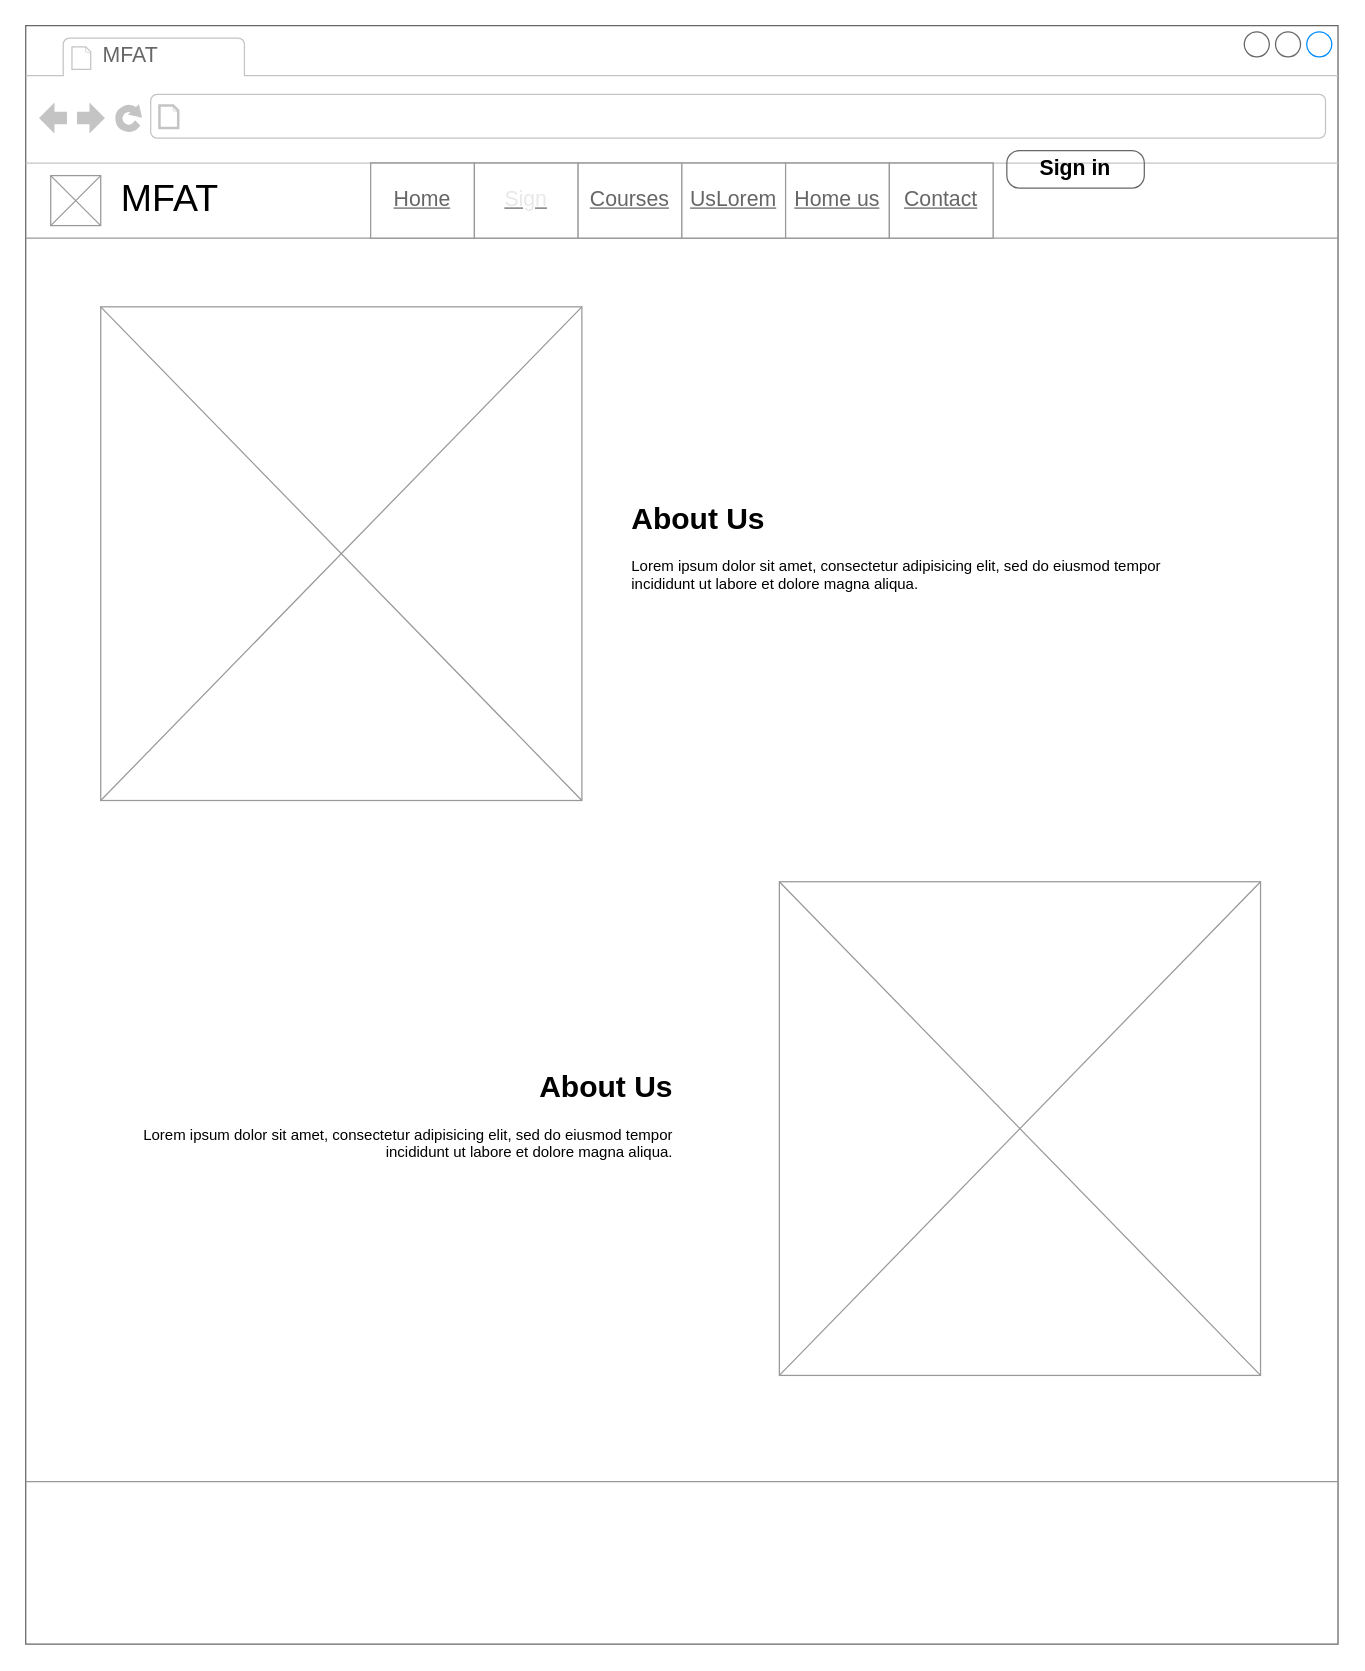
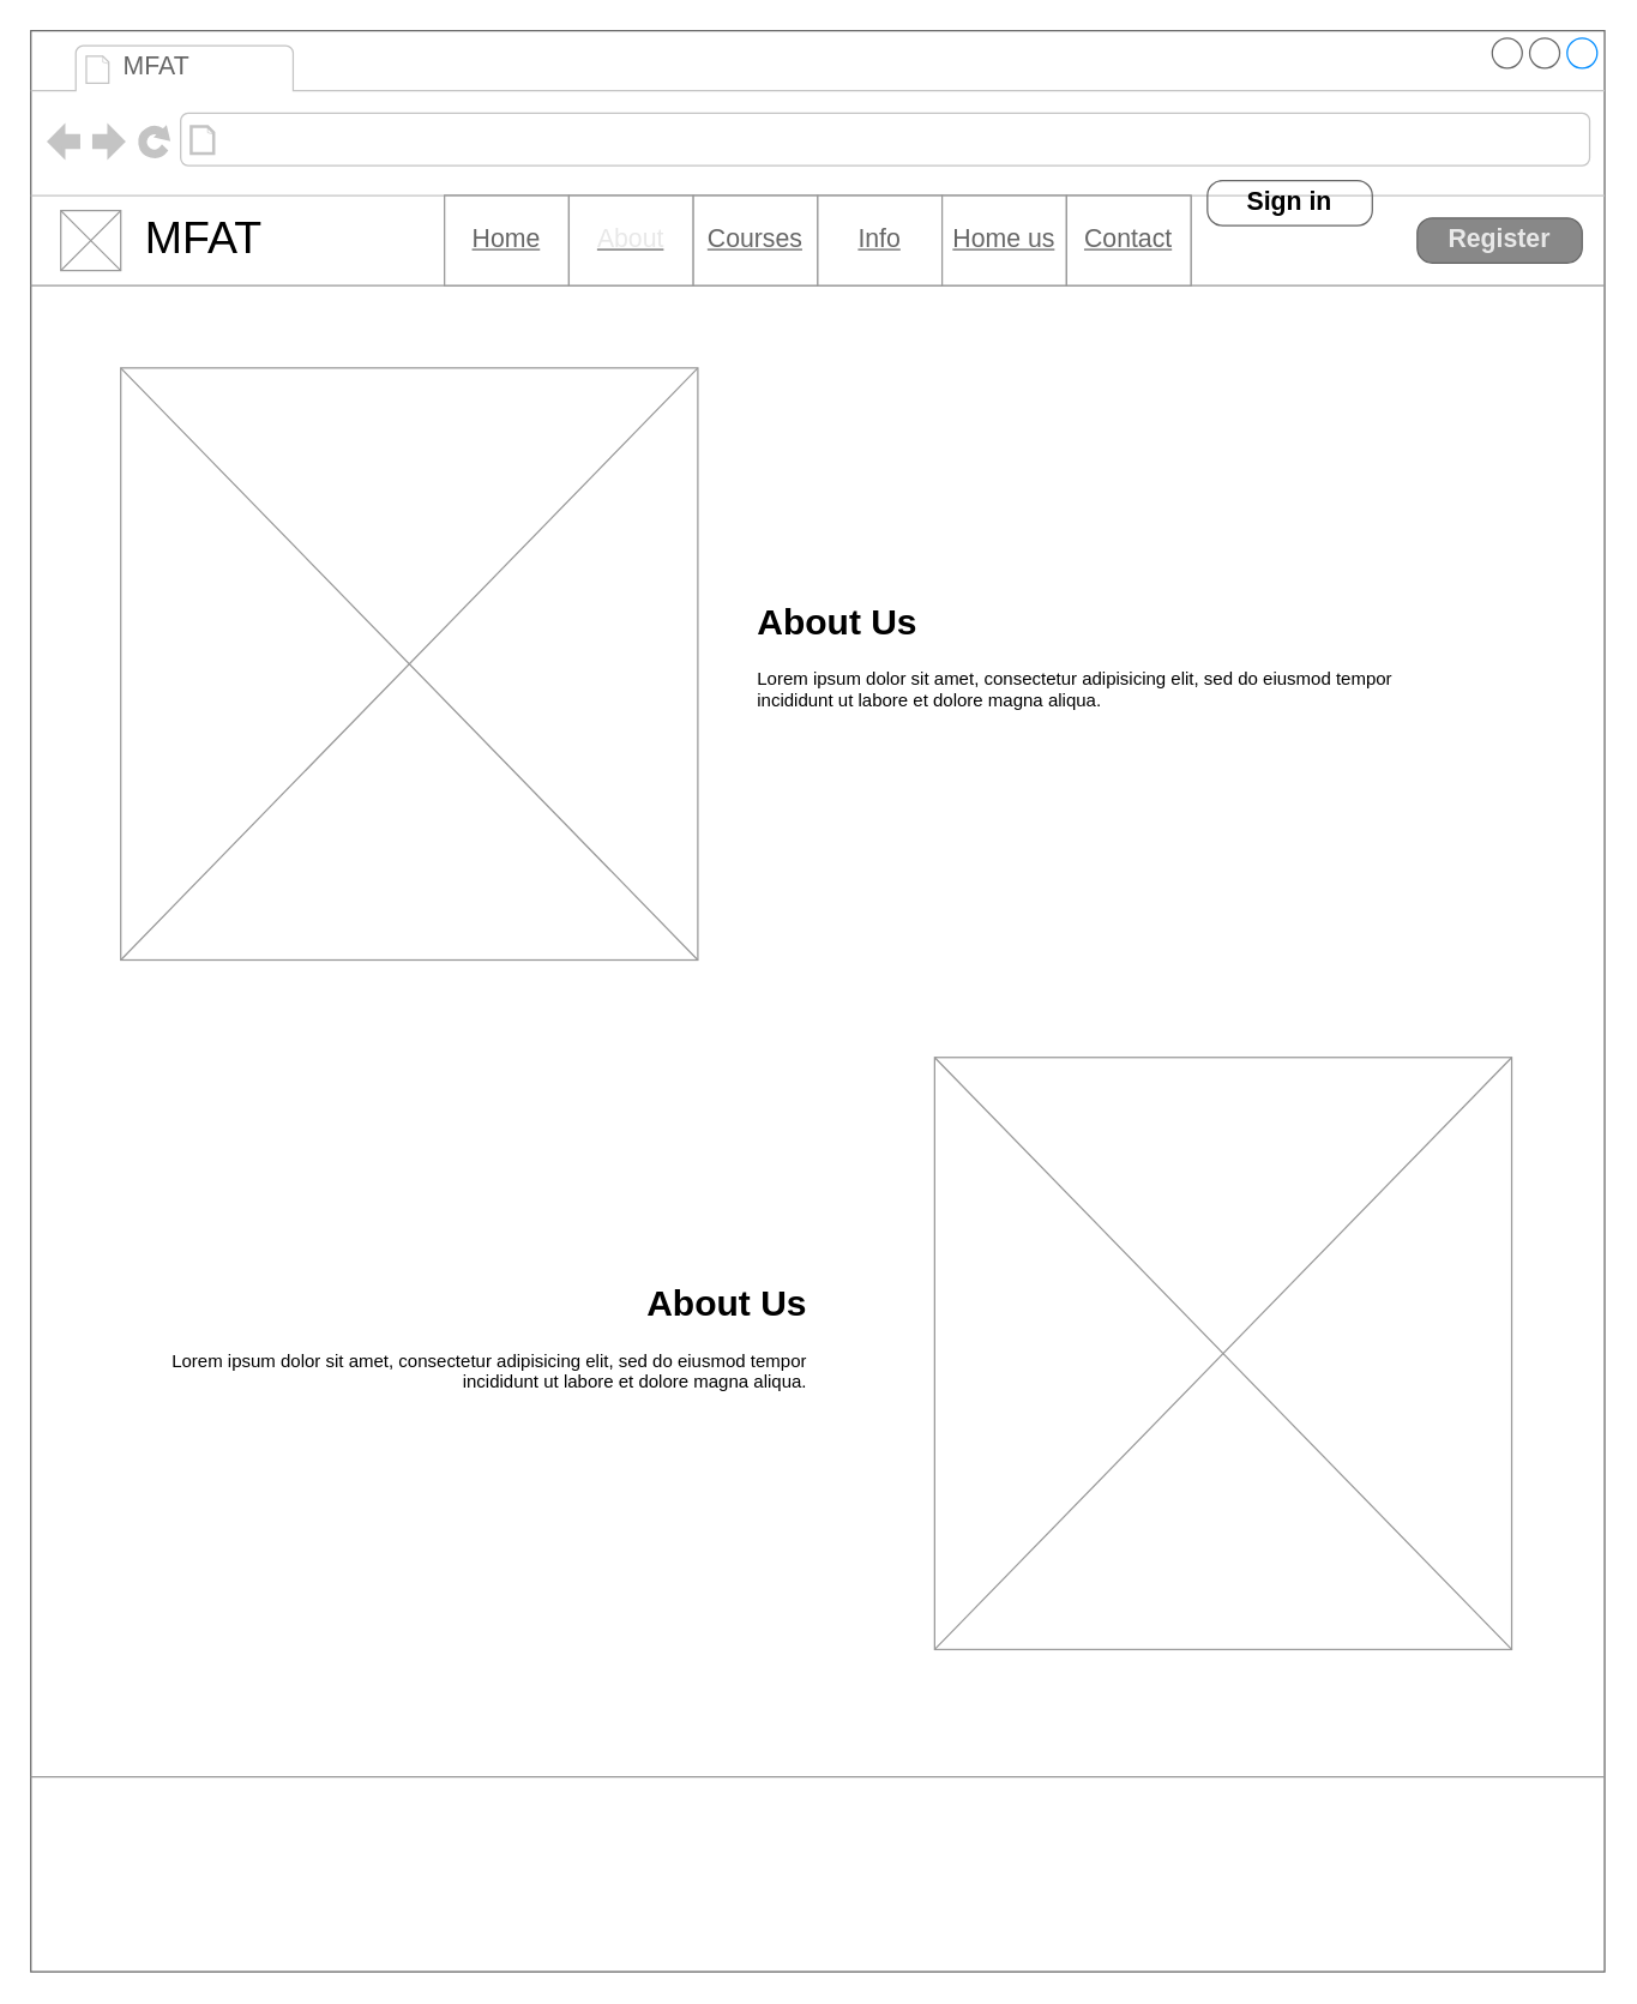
- <mxCell id="11" value="&lt;u&gt;&lt;font color=&quot;#e8e8e8&quot;&gt;Sign&lt;/font&gt;&lt;/u&gt;" style="strokeColor=inherit;fillColor=inherit;gradientColor=inherit;strokeWidth=1;shadow=0;dashed=0;align=center;html=1;shape=mxgraph.mockup.forms.rrect;rSize=0;fontSize=17;fontColor=#666666;whiteSpace=wrap;" vertex="1" parent="9"><mxGeometry x="83" width="83" height="60" as="geometry" /></mxCell>
+ <mxCell id="11" value="&lt;u&gt;&lt;font color=&quot;#e8e8e8&quot;&gt;About&lt;/font&gt;&lt;/u&gt;" style="strokeColor=inherit;fillColor=inherit;gradientColor=inherit;strokeWidth=1;shadow=0;dashed=0;align=center;html=1;shape=mxgraph.mockup.forms.rrect;rSize=0;fontSize=17;fontColor=#666666;whiteSpace=wrap;" vertex="1" parent="9"><mxGeometry x="83" width="83" height="60" as="geometry" /></mxCell>
- <mxCell id="13" value="&lt;u&gt;UsLorem&lt;/u&gt;" style="strokeColor=inherit;fillColor=inherit;gradientColor=inherit;strokeWidth=1;shadow=0;dashed=0;align=center;html=1;shape=mxgraph.mockup.forms.rrect;rSize=0;fontSize=17;fontColor=#666666;whiteSpace=wrap;" vertex="1" parent="9"><mxGeometry x="249" width="83" height="60" as="geometry" /></mxCell>
+ <mxCell id="13" value="&lt;u&gt;Info&lt;/u&gt;" style="strokeColor=inherit;fillColor=inherit;gradientColor=inherit;strokeWidth=1;shadow=0;dashed=0;align=center;html=1;shape=mxgraph.mockup.forms.rrect;rSize=0;fontSize=17;fontColor=#666666;whiteSpace=wrap;" vertex="1" parent="9"><mxGeometry x="249" width="83" height="60" as="geometry" /></mxCell>
+ <mxCell id="6" value="Register" style="strokeWidth=1;shadow=0;dashed=0;align=center;html=1;shape=mxgraph.mockup.buttons.button;strokeColor=#666666;mainText=;buttonStyle=round;fontSize=17;fontStyle=1;fillColor=#888888;whiteSpace=wrap;rounded=0;labelBackgroundColor=none;fillStyle=solid;fontColor=#E8E8E8;" vertex="1" parent="2"><mxGeometry x="925" y="125" width="110" height="30" as="geometry" /></mxCell>
